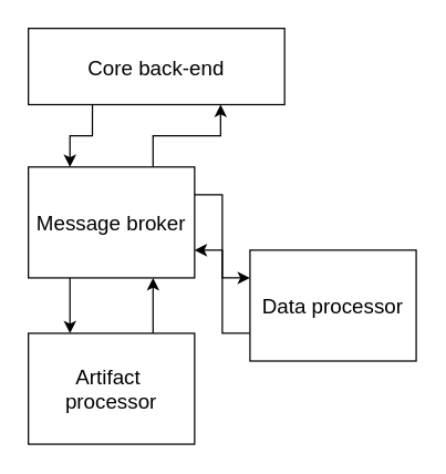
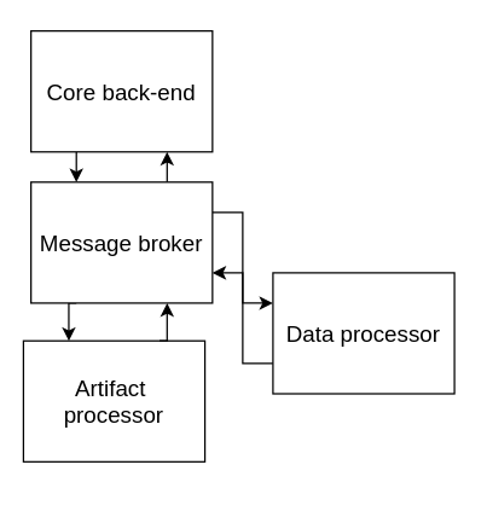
- <mxCell id="3" value="&lt;font style=&quot;font-size: 15px;&quot;&gt;Core back-end&lt;/font&gt;" style="rounded=0;whiteSpace=wrap;html=1;" vertex="1" parent="1"><mxGeometry x="20" y="20" width="185" height="55" as="geometry" /></mxCell>
+ <mxCell id="3" value="&lt;font style=&quot;font-size: 15px;&quot;&gt;Core back-end&lt;/font&gt;" style="rounded=0;whiteSpace=wrap;html=1;" vertex="1" parent="1"><mxGeometry x="20" y="20" width="120" height="80" as="geometry" /></mxCell>
- <mxCell id="10" value="&lt;font style=&quot;font-size: 15px;&quot;&gt;Artifact&amp;nbsp;&lt;/font&gt;&lt;div&gt;&lt;font style=&quot;font-size: 15px;&quot;&gt;processor&lt;/font&gt;&lt;/div&gt;" style="rounded=0;whiteSpace=wrap;html=1;" vertex="1" parent="1"><mxGeometry x="20" y="240" width="120" height="80" as="geometry" /></mxCell>
+ <mxCell id="10" value="&lt;font style=&quot;font-size: 15px;&quot;&gt;Artifact&amp;nbsp;&lt;/font&gt;&lt;div&gt;&lt;font style=&quot;font-size: 15px;&quot;&gt;processor&lt;/font&gt;&lt;/div&gt;" style="rounded=0;whiteSpace=wrap;html=1;" vertex="1" parent="1"><mxGeometry x="15" y="225" width="120" height="80" as="geometry" /></mxCell>
